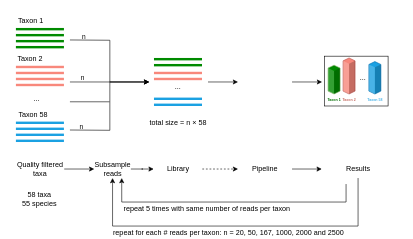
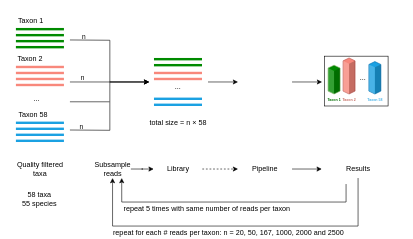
- <mxCell id="22" style="edgeStyle=orthogonalEdgeStyle;rounded=0;orthogonalLoop=1;jettySize=auto;html=1;exitX=1;exitY=0.5;exitDx=0;exitDy=0;fontFamily=Helvetica;fontSize=12;fontColor=#ffffff;" parent="1" source="23" target="54" edge="1"><mxGeometry relative="1" as="geometry" /></mxCell>
